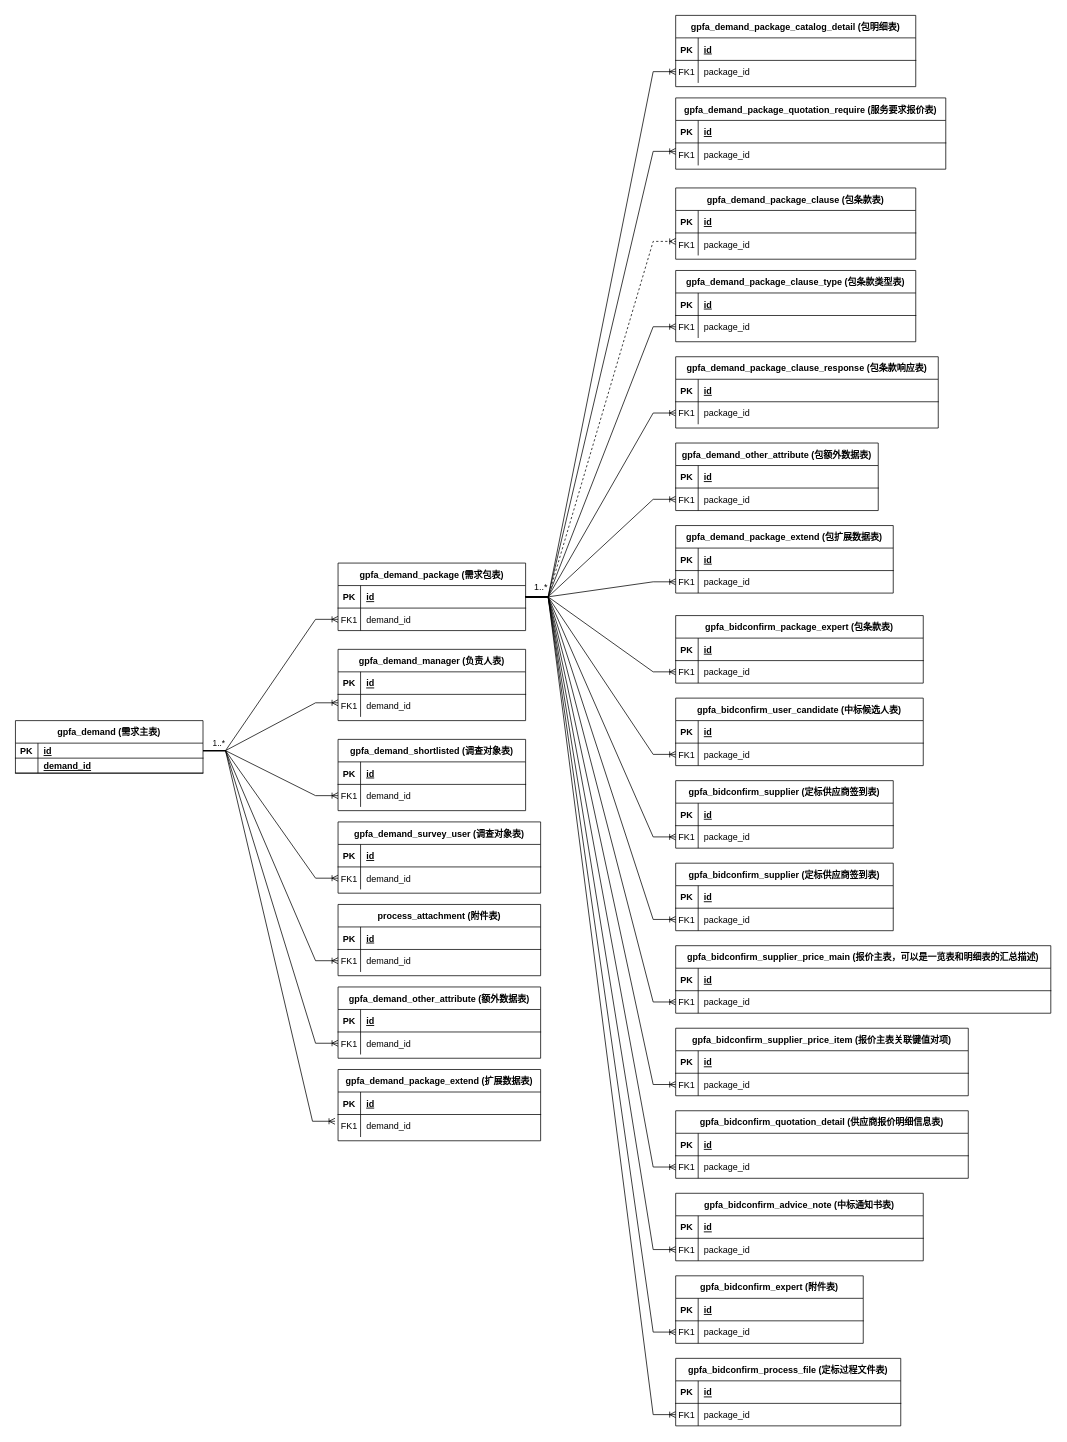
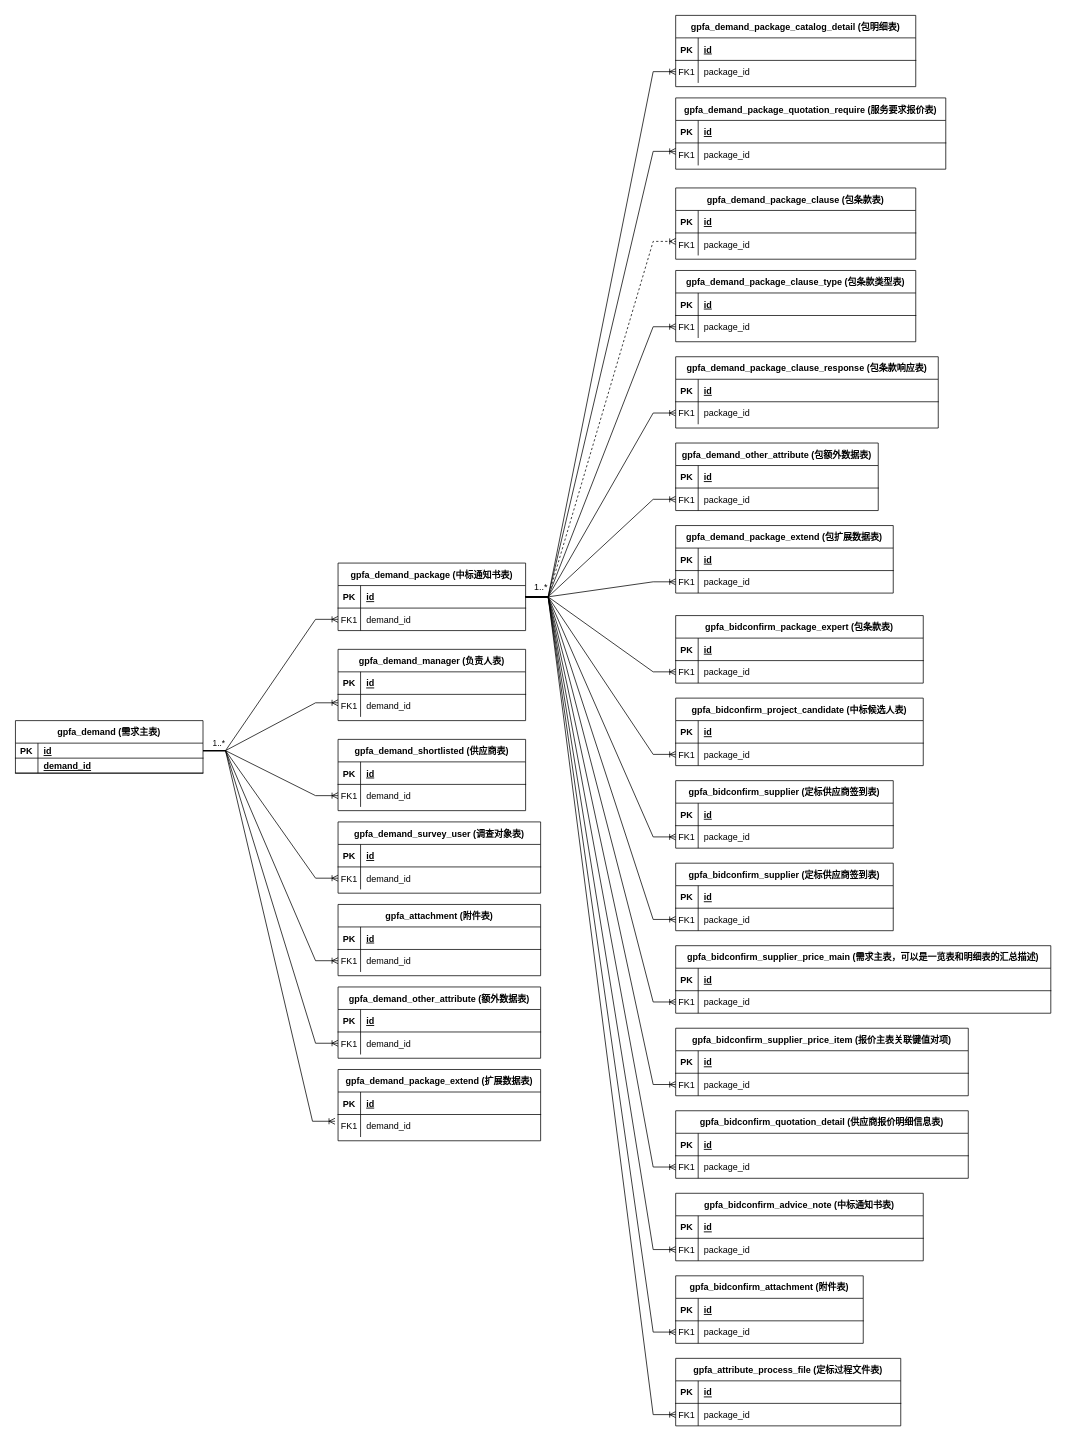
- <mxCell id="2" value="gpfa_demand_package (需求包表)" style="shape=table;startSize=30;container=1;collapsible=1;childLayout=tableLayout;fixedRows=1;rowLines=0;fontStyle=1;align=center;resizeLast=1;" parent="1" vertex="1"><mxGeometry x="450" y="750" width="250" height="90" as="geometry" /></mxCell>
+ <mxCell id="2" value="gpfa_demand_package (中标通知书表)" style="shape=table;startSize=30;container=1;collapsible=1;childLayout=tableLayout;fixedRows=1;rowLines=0;fontStyle=1;align=center;resizeLast=1;" parent="1" vertex="1"><mxGeometry x="450" y="750" width="250" height="90" as="geometry" /></mxCell>
- <mxCell id="114" value="gpfa_bidconfirm_user_candidate (中标候选人表)" style="shape=table;startSize=30;container=1;collapsible=1;childLayout=tableLayout;fixedRows=1;rowLines=0;fontStyle=1;align=center;resizeLast=1;" parent="1" vertex="1"><mxGeometry x="900" y="930" width="330" height="90" as="geometry" /></mxCell>
+ <mxCell id="114" value="gpfa_bidconfirm_project_candidate (中标候选人表)" style="shape=table;startSize=30;container=1;collapsible=1;childLayout=tableLayout;fixedRows=1;rowLines=0;fontStyle=1;align=center;resizeLast=1;" parent="1" vertex="1"><mxGeometry x="900" y="930" width="330" height="90" as="geometry" /></mxCell>
- <mxCell id="30" value="gpfa_demand_shortlisted (调查对象表)" style="shape=table;startSize=30;container=1;collapsible=1;childLayout=tableLayout;fixedRows=1;rowLines=0;fontStyle=1;align=center;resizeLast=1;" parent="1" vertex="1"><mxGeometry x="450" y="985" width="250" height="95" as="geometry" /></mxCell>
+ <mxCell id="30" value="gpfa_demand_shortlisted (供应商表)" style="shape=table;startSize=30;container=1;collapsible=1;childLayout=tableLayout;fixedRows=1;rowLines=0;fontStyle=1;align=center;resizeLast=1;" parent="1" vertex="1"><mxGeometry x="450" y="985" width="250" height="95" as="geometry" /></mxCell>
- <mxCell id="44" value="process_attachment (附件表)" style="shape=table;startSize=30;container=1;collapsible=1;childLayout=tableLayout;fixedRows=1;rowLines=0;fontStyle=1;align=center;resizeLast=1;" parent="1" vertex="1"><mxGeometry x="450" y="1205" width="270" height="95" as="geometry" /></mxCell>
+ <mxCell id="44" value="gpfa_attachment (附件表)" style="shape=table;startSize=30;container=1;collapsible=1;childLayout=tableLayout;fixedRows=1;rowLines=0;fontStyle=1;align=center;resizeLast=1;" parent="1" vertex="1"><mxGeometry x="450" y="1205" width="270" height="95" as="geometry" /></mxCell>
- <mxCell id="135" value="gpfa_bidconfirm_supplier_price_main (报价主表，可以是一览表和明细表的汇总描述)" style="shape=table;startSize=30;container=1;collapsible=1;childLayout=tableLayout;fixedRows=1;rowLines=0;fontStyle=1;align=center;resizeLast=1;" parent="1" vertex="1"><mxGeometry x="900" y="1260" width="500" height="90" as="geometry" /></mxCell>
+ <mxCell id="135" value="gpfa_bidconfirm_supplier_price_main (需求主表，可以是一览表和明细表的汇总描述)" style="shape=table;startSize=30;container=1;collapsible=1;childLayout=tableLayout;fixedRows=1;rowLines=0;fontStyle=1;align=center;resizeLast=1;" parent="1" vertex="1"><mxGeometry x="900" y="1260" width="500" height="90" as="geometry" /></mxCell>
- <mxCell id="163" value="gpfa_bidconfirm_expert (附件表)" style="shape=table;startSize=30;container=1;collapsible=1;childLayout=tableLayout;fixedRows=1;rowLines=0;fontStyle=1;align=center;resizeLast=1;" parent="1" vertex="1"><mxGeometry x="900" y="1700" width="250" height="90" as="geometry" /></mxCell>
+ <mxCell id="163" value="gpfa_bidconfirm_attachment (附件表)" style="shape=table;startSize=30;container=1;collapsible=1;childLayout=tableLayout;fixedRows=1;rowLines=0;fontStyle=1;align=center;resizeLast=1;" parent="1" vertex="1"><mxGeometry x="900" y="1700" width="250" height="90" as="geometry" /></mxCell>
- <mxCell id="170" value="gpfa_bidconfirm_process_file (定标过程文件表)" style="shape=table;startSize=30;container=1;collapsible=1;childLayout=tableLayout;fixedRows=1;rowLines=0;fontStyle=1;align=center;resizeLast=1;" parent="1" vertex="1"><mxGeometry x="900" y="1810" width="300" height="90" as="geometry" /></mxCell>
+ <mxCell id="170" value="gpfa_attribute_process_file (定标过程文件表)" style="shape=table;startSize=30;container=1;collapsible=1;childLayout=tableLayout;fixedRows=1;rowLines=0;fontStyle=1;align=center;resizeLast=1;" parent="1" vertex="1"><mxGeometry x="900" y="1810" width="300" height="90" as="geometry" /></mxCell>
